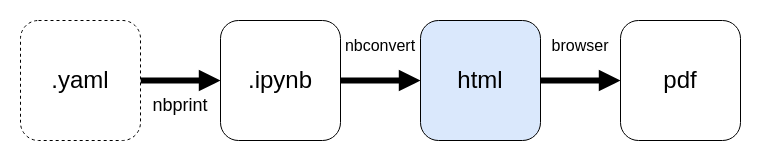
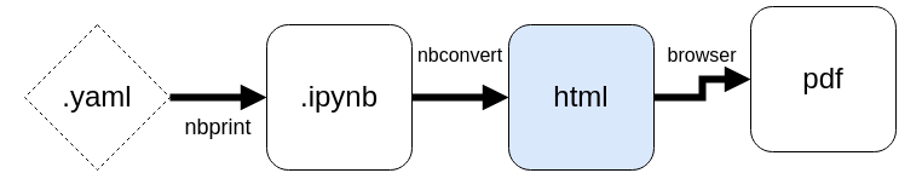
- <mxCell id="3" value=".yaml" style="rounded=1;whiteSpace=wrap;html=1;fontSize=24;dashed=1;" vertex="1" parent="1"><mxGeometry x="20" y="20" width="120" height="120" as="geometry" /></mxCell>
+ <mxCell id="3" value=".yaml" style="rhombus;whiteSpace=wrap;html=1;fontSize=24;dashed=1;" vertex="1" parent="1"><mxGeometry x="20" y="20" width="120" height="120" as="geometry" /></mxCell>
- <mxCell id="8" value="pdf" style="rounded=1;whiteSpace=wrap;html=1;fontSize=24;" vertex="1" parent="1"><mxGeometry x="620" y="20" width="120" height="120" as="geometry" /></mxCell>
+ <mxCell id="8" value="pdf" style="rounded=1;whiteSpace=wrap;html=1;fontSize=24;" vertex="1" parent="1"><mxGeometry x="620" y="5" width="120" height="120" as="geometry" /></mxCell>
